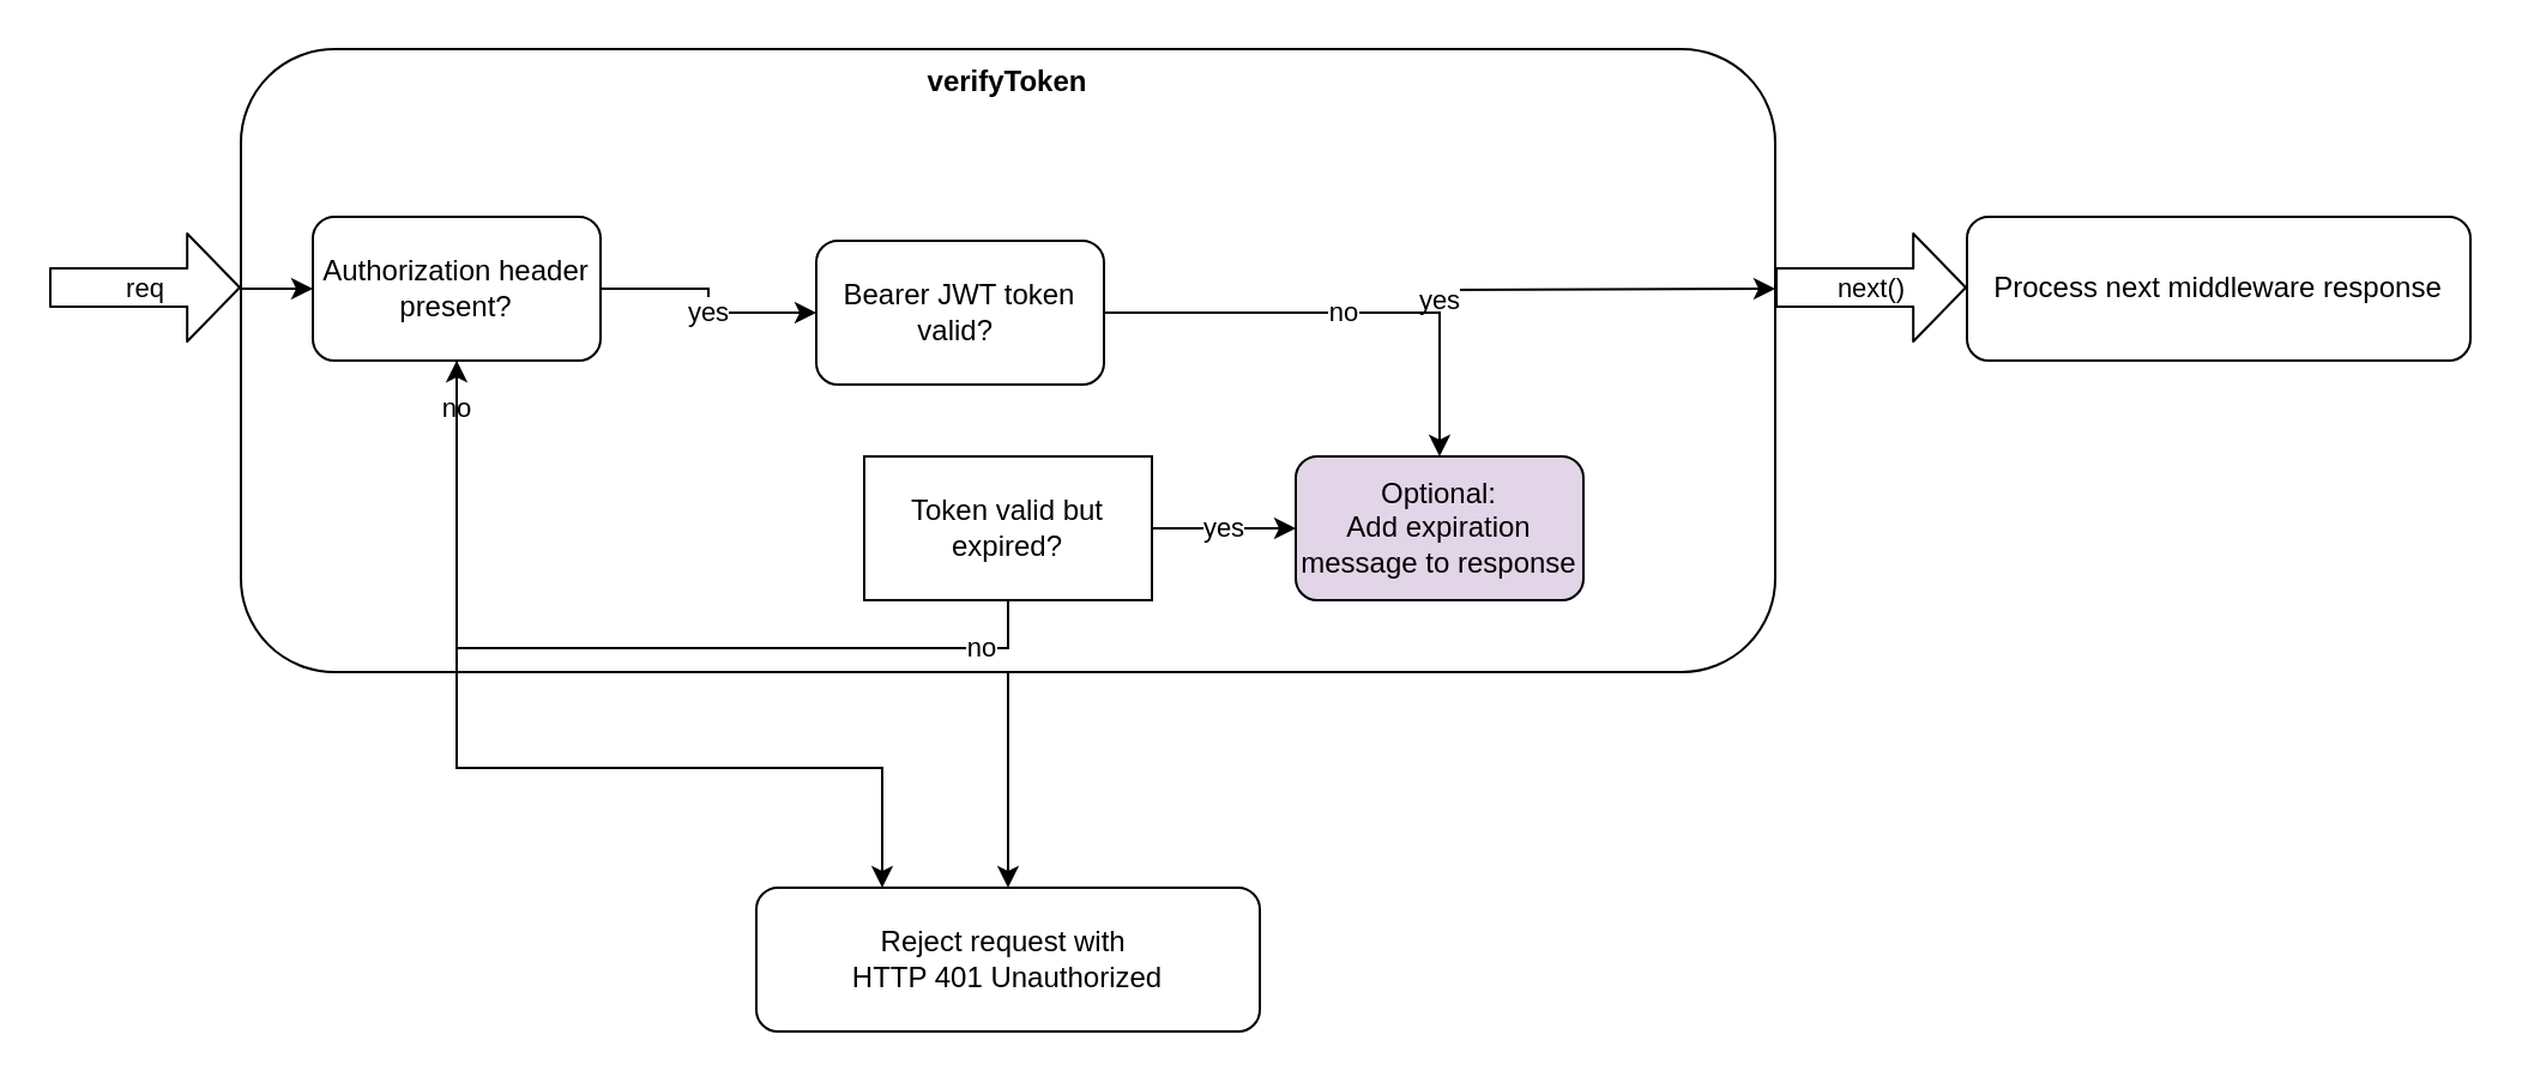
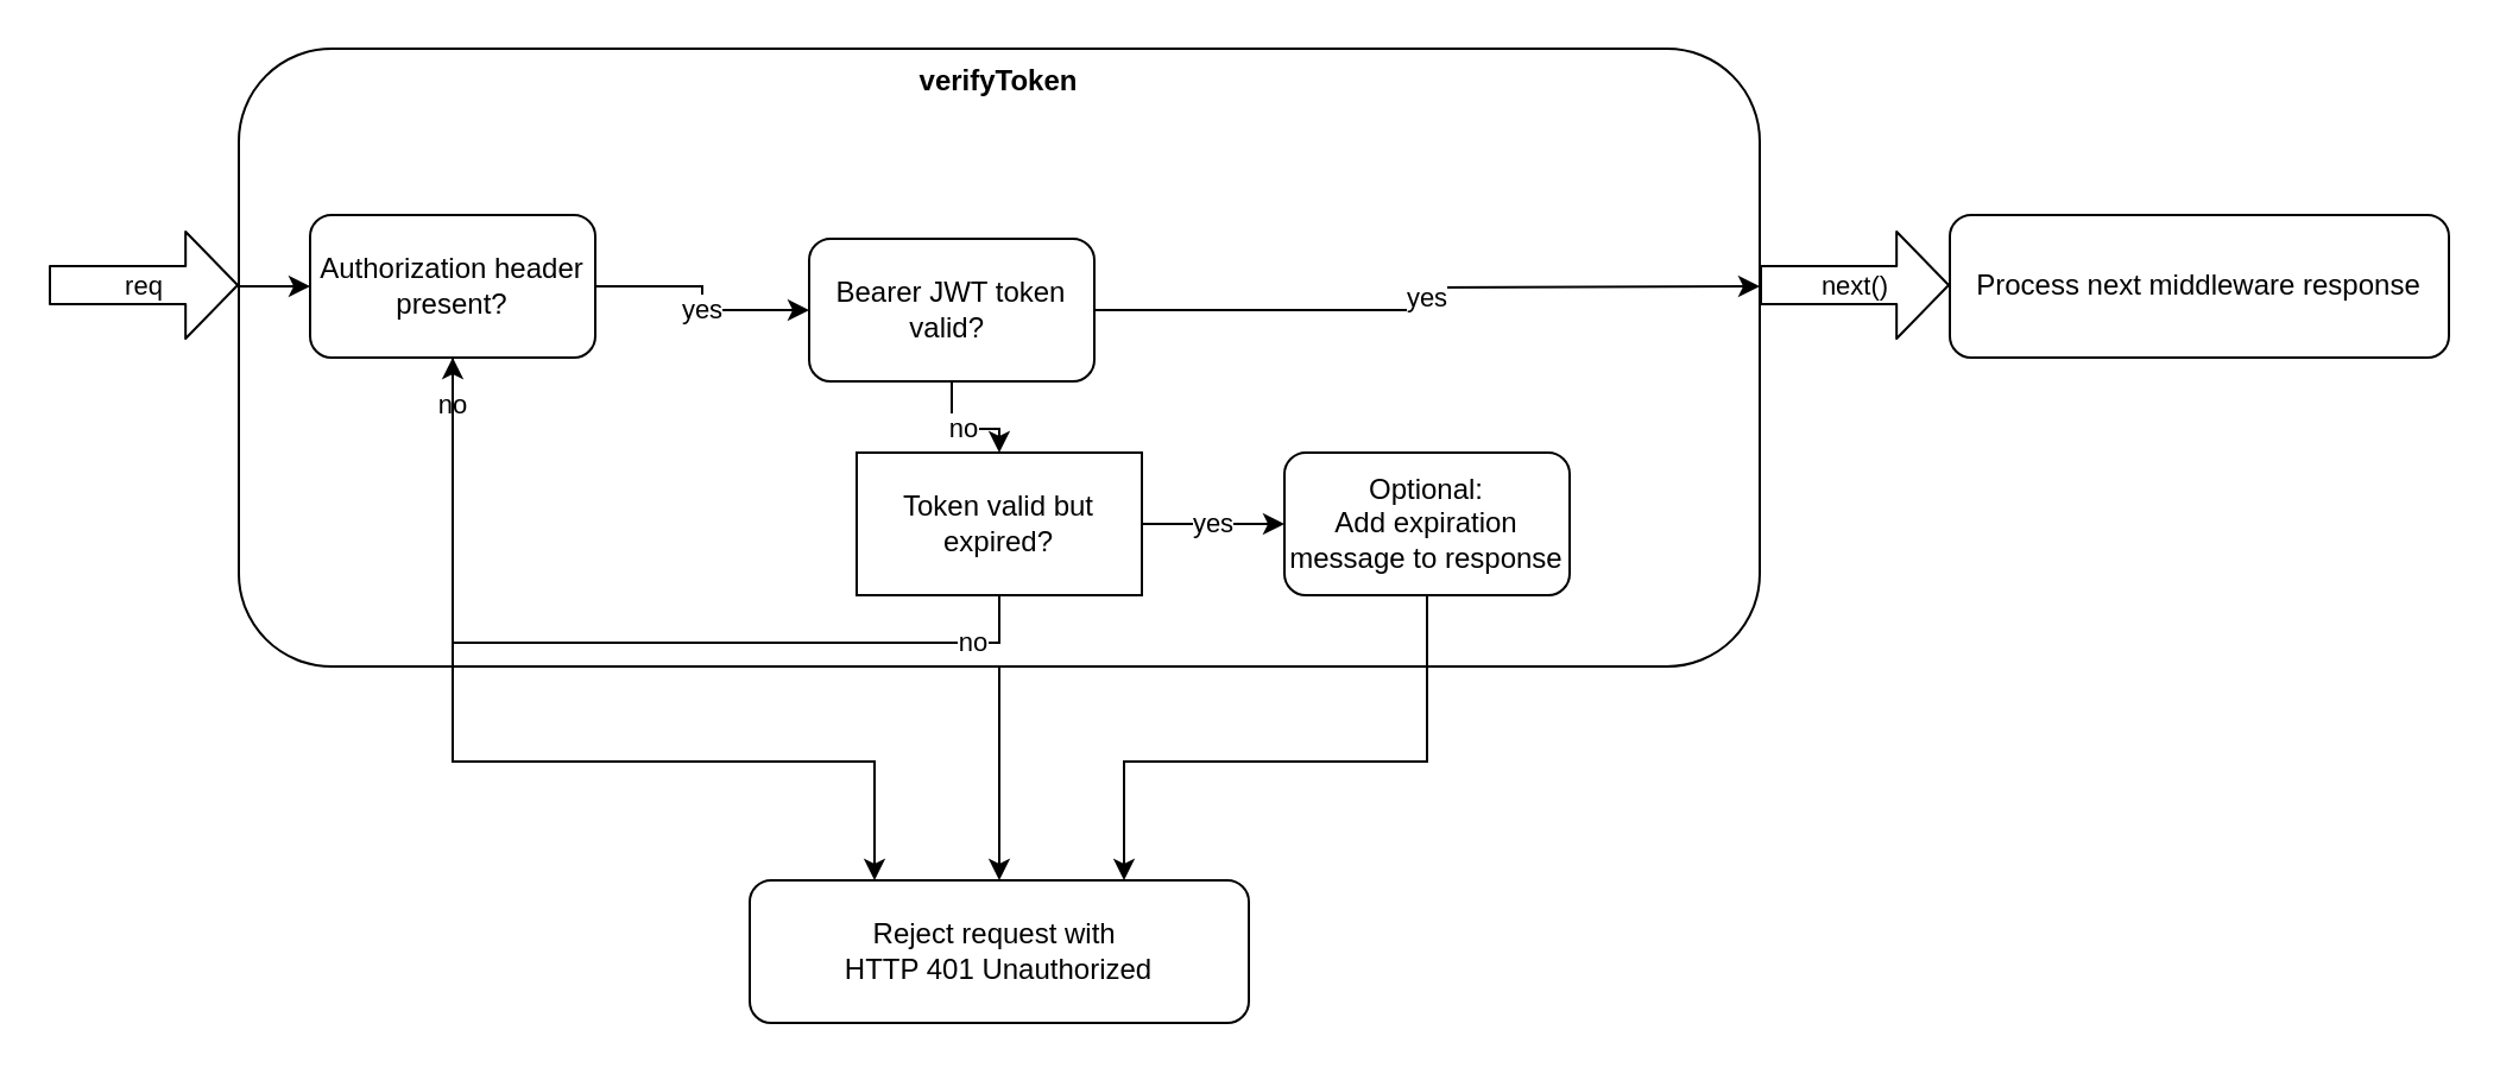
- <mxCell id="10" value="no" style="edgeStyle=orthogonalEdgeStyle;rounded=0;orthogonalLoop=1;jettySize=auto;html=1;" edge="1" parent="1" source="11" target="16"><mxGeometry relative="1" as="geometry" /></mxCell>
+ <mxCell id="10" value="no" style="edgeStyle=orthogonalEdgeStyle;rounded=0;orthogonalLoop=1;jettySize=auto;html=1;entryX=0.5;entryY=0;entryDx=0;entryDy=0;" edge="1" parent="1" source="11" target="14"><mxGeometry relative="1" as="geometry" /></mxCell>
- <mxCell id="16" value="Optional:&lt;br&gt;Add expiration message to response" style="rounded=1;whiteSpace=wrap;html=1;fillColor=#e1d5e7;" vertex="1" parent="1"><mxGeometry x="540" y="190" width="120" height="60" as="geometry" /></mxCell>
+ <mxCell id="16" value="Optional:&lt;br&gt;Add expiration message to response" style="rounded=1;whiteSpace=wrap;html=1;" vertex="1" parent="1"><mxGeometry x="540" y="190" width="120" height="60" as="geometry" /></mxCell>
+ <mxCell id="15" style="edgeStyle=orthogonalEdgeStyle;rounded=0;orthogonalLoop=1;jettySize=auto;html=1;entryX=0.75;entryY=0;entryDx=0;entryDy=0;" edge="1" parent="1" source="16" target="17"><mxGeometry relative="1" as="geometry"><Array as="points"><mxPoint x="600" y="320" /><mxPoint x="473" y="320" /></Array></mxGeometry></mxCell>
